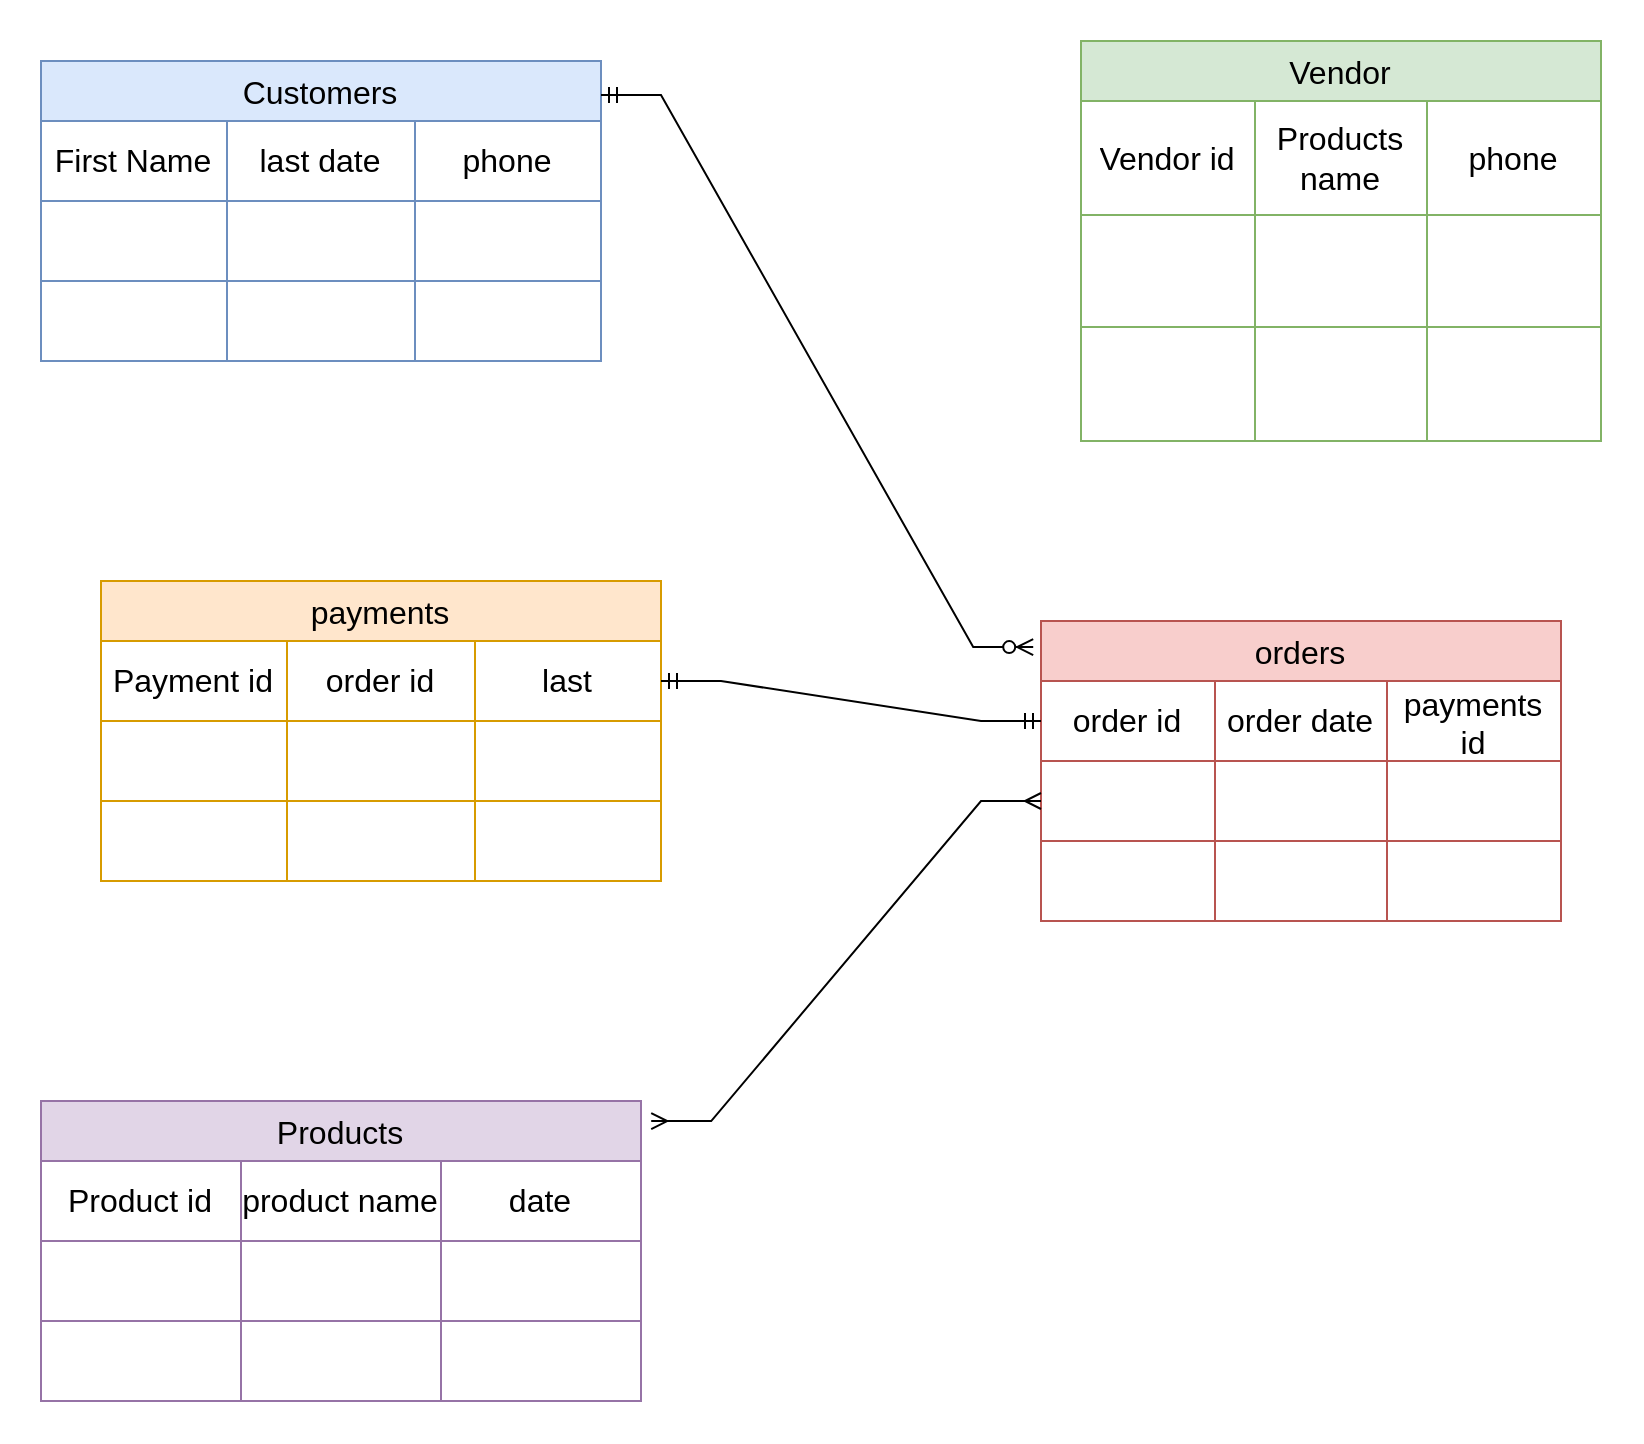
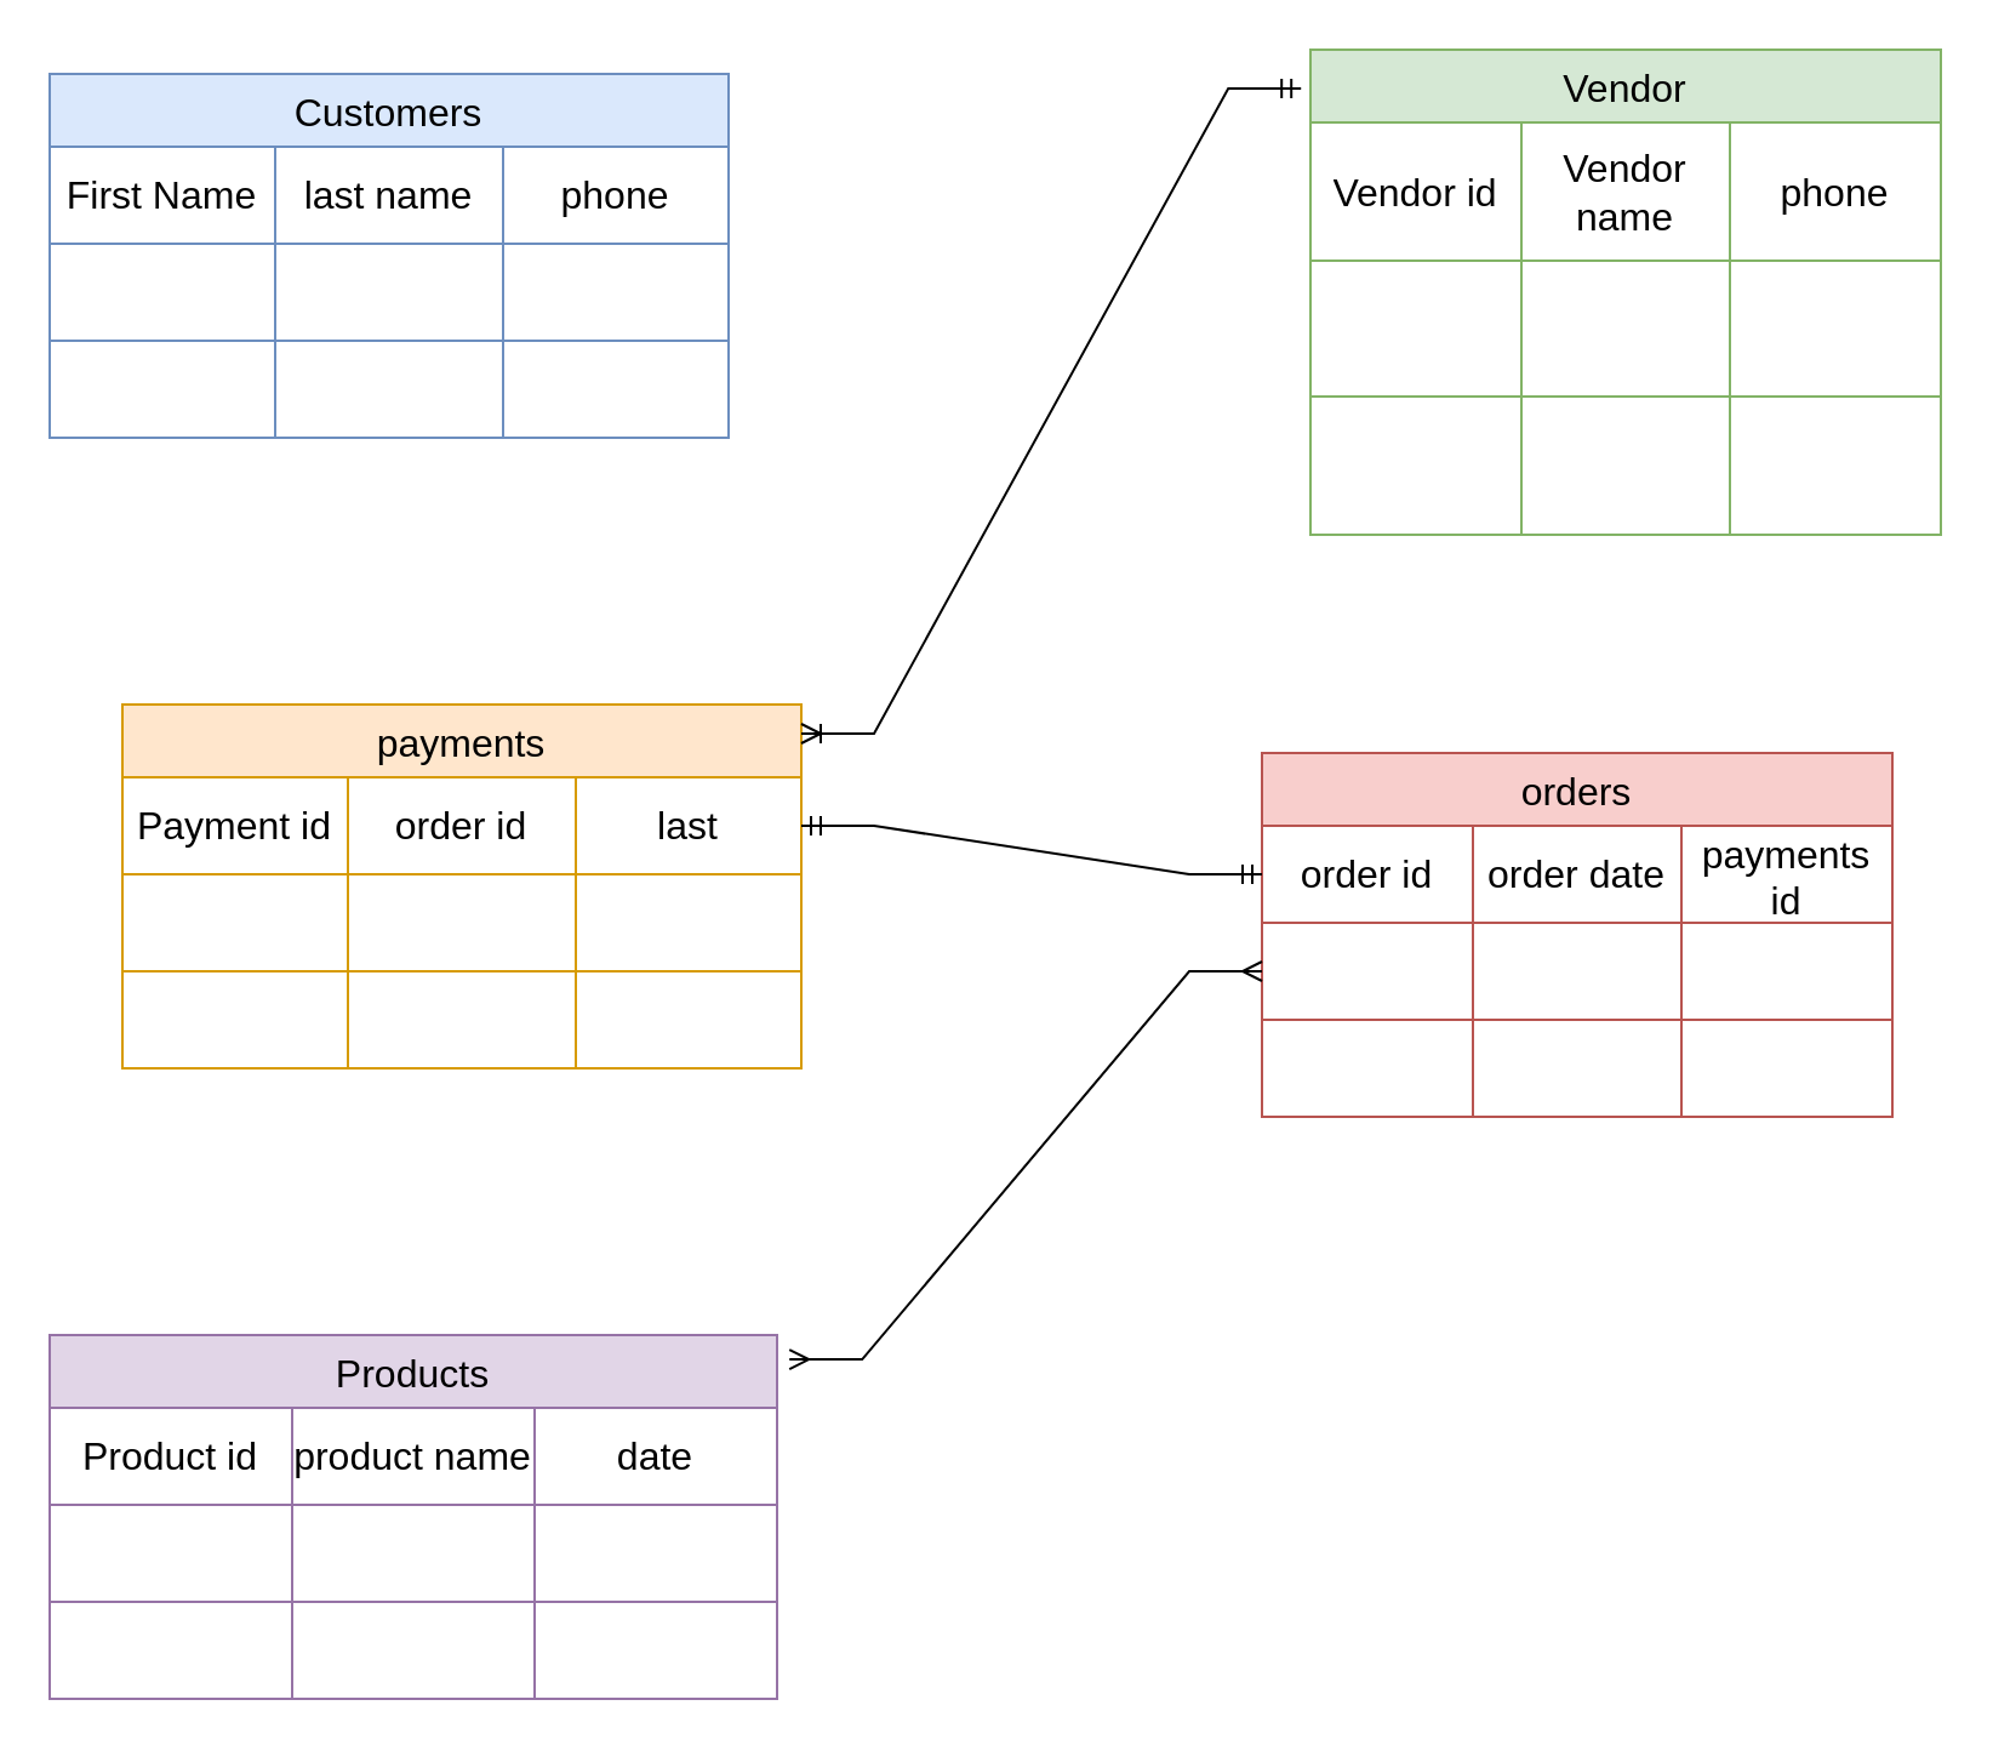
- <mxCell id="18" value="Products name" style="shape=partialRectangle;html=1;whiteSpace=wrap;connectable=0;strokeColor=inherit;overflow=hidden;fillColor=none;top=0;left=0;bottom=0;right=0;pointerEvents=1;fontSize=16;" vertex="1" parent="16"><mxGeometry x="87" width="86" height="57" as="geometry"><mxRectangle width="86" height="57" as="alternateBounds" /></mxGeometry></mxCell>
+ <mxCell id="18" value="Vendor name" style="shape=partialRectangle;html=1;whiteSpace=wrap;connectable=0;strokeColor=inherit;overflow=hidden;fillColor=none;top=0;left=0;bottom=0;right=0;pointerEvents=1;fontSize=16;" vertex="1" parent="16"><mxGeometry x="87" width="86" height="57" as="geometry"><mxRectangle width="86" height="57" as="alternateBounds" /></mxGeometry></mxCell>
- <mxCell id="5" value="last date" style="shape=partialRectangle;html=1;whiteSpace=wrap;connectable=0;strokeColor=inherit;overflow=hidden;fillColor=none;top=0;left=0;bottom=0;right=0;pointerEvents=1;fontSize=16;" vertex="1" parent="3"><mxGeometry x="93" width="94" height="40" as="geometry"><mxRectangle width="94" height="40" as="alternateBounds" /></mxGeometry></mxCell>
+ <mxCell id="5" value="last name" style="shape=partialRectangle;html=1;whiteSpace=wrap;connectable=0;strokeColor=inherit;overflow=hidden;fillColor=none;top=0;left=0;bottom=0;right=0;pointerEvents=1;fontSize=16;" vertex="1" parent="3"><mxGeometry x="93" width="94" height="40" as="geometry"><mxRectangle width="94" height="40" as="alternateBounds" /></mxGeometry></mxCell>
+ <mxCell id="68" value="" style="edgeStyle=entityRelationEdgeStyle;fontSize=12;html=1;endArrow=ERoneToMany;startArrow=ERmandOne;rounded=0;entryX=1;entryY=0.08;entryDx=0;entryDy=0;entryPerimeter=0;exitX=-0.015;exitY=0.08;exitDx=0;exitDy=0;exitPerimeter=0;" edge="1" parent="1" source="15" target="55"><mxGeometry width="100" height="100" relative="1" as="geometry"><mxPoint x="470" y="30" as="sourcePoint" /><mxPoint x="450" y="280" as="targetPoint" /></mxGeometry></mxCell>
- <mxCell id="54" value="" style="edgeStyle=entityRelationEdgeStyle;fontSize=12;html=1;endArrow=ERzeroToMany;startArrow=ERmandOne;rounded=0;entryX=-0.015;entryY=0.087;entryDx=0;entryDy=0;entryPerimeter=0;exitX=1;exitY=0.113;exitDx=0;exitDy=0;exitPerimeter=0;" edge="1" parent="1" source="2" target="41"><mxGeometry width="100" height="100" relative="1" as="geometry"><mxPoint x="340" y="280" as="sourcePoint" /><mxPoint x="440" y="180" as="targetPoint" /><Array as="points"><mxPoint x="370" y="210" /><mxPoint x="360" y="200" /></Array></mxGeometry></mxCell>
